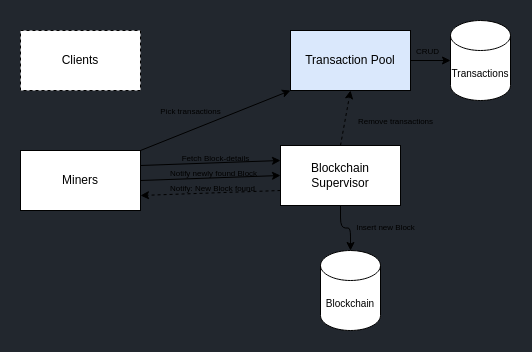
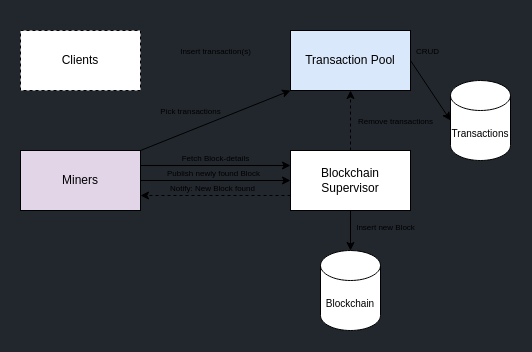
+ <mxCell id="15" value="&lt;span style=&quot;font-size: 8px&quot;&gt;Insert transaction(s)&lt;/span&gt;" style="text;html=1;align=center;verticalAlign=middle;resizable=0;points=[];autosize=1;strokeColor=none;" parent="1" vertex="1"><mxGeometry x="170" y="40" width="90" height="20" as="geometry" /></mxCell>
- <mxCell id="13" value="&lt;font style=&quot;font-size: 10px&quot;&gt;Transactions&lt;/font&gt;" style="shape=cylinder3;whiteSpace=wrap;html=1;boundedLbl=1;backgroundOutline=1;size=15;fontSize=8;" parent="1" vertex="1"><mxGeometry x="450" y="20" width="60" height="80" as="geometry" /></mxCell>
+ <mxCell id="13" value="&lt;font style=&quot;font-size: 10px&quot;&gt;Transactions&lt;/font&gt;" style="shape=cylinder3;whiteSpace=wrap;html=1;boundedLbl=1;backgroundOutline=1;size=15;fontSize=8;" parent="1" vertex="1"><mxGeometry x="450" y="80" width="60" height="80" as="geometry" /></mxCell>
- <mxCell id="18" value="&lt;span style=&quot;font-size: 8px&quot;&gt;Notify newly found Block&lt;/span&gt;" style="text;html=1;align=center;verticalAlign=middle;resizable=0;points=[];autosize=1;strokeColor=none;" parent="1" vertex="1"><mxGeometry x="158" y="162" width="110" height="20" as="geometry" /></mxCell>
+ <mxCell id="18" value="&lt;span style=&quot;font-size: 8px&quot;&gt;Publish newly found Block&lt;/span&gt;" style="text;html=1;align=center;verticalAlign=middle;resizable=0;points=[];autosize=1;strokeColor=none;" parent="1" vertex="1"><mxGeometry x="158" y="162" width="110" height="20" as="geometry" /></mxCell>
- <mxCell id="6" value="Blockchain Supervisor" style="whiteSpace=wrap;html=1;" parent="1" vertex="1"><mxGeometry x="280" y="145" width="120" height="60" as="geometry" /></mxCell>
+ <mxCell id="6" value="Blockchain Supervisor" style="whiteSpace=wrap;html=1;" parent="1" vertex="1"><mxGeometry x="290" y="150" width="120" height="60" as="geometry" /></mxCell>
- <mxCell id="4" value="Miners" style="whiteSpace=wrap;html=1;" parent="1" vertex="1"><mxGeometry x="20" y="150" width="120" height="60" as="geometry" /></mxCell>
+ <mxCell id="4" value="Miners" style="whiteSpace=wrap;html=1;fillColor=#e1d5e7;" parent="1" vertex="1"><mxGeometry x="20" y="150" width="120" height="60" as="geometry" /></mxCell>
